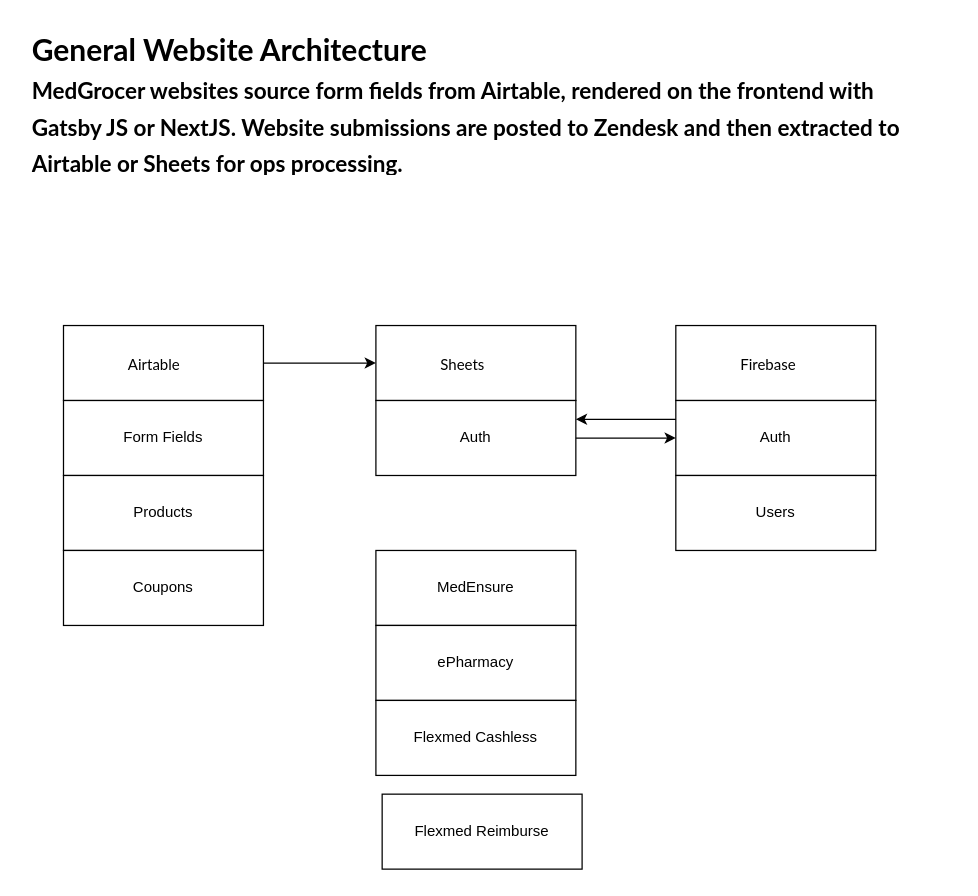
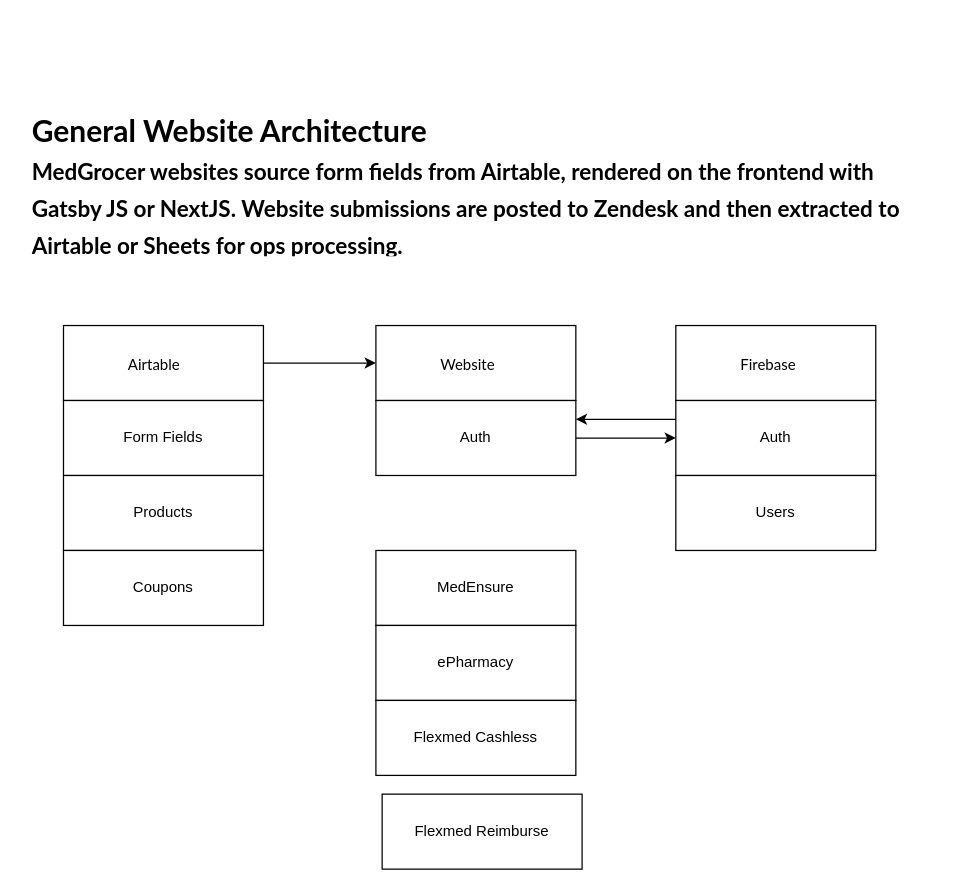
- <mxCell id="2" value="&lt;h1&gt;&lt;font data-font-src=&quot;https://fonts.googleapis.com/css?family=Lato&quot; face=&quot;Lato&quot;&gt;&lt;span style=&quot;background-color: initial;&quot;&gt;General Website Architecture&lt;br&gt;&lt;/span&gt;&lt;font style=&quot;font-size: 18px;&quot;&gt;MedGrocer websites source form fields from Airtable, rendered on the frontend with Gatsby JS or NextJS. Website submissions are posted to Zendesk and then extracted to Airtable or Sheets for ops processing.&lt;/font&gt;&lt;/font&gt;&lt;/h1&gt;" style="text;html=1;strokeColor=none;fillColor=none;spacing=5;spacingTop=-20;whiteSpace=wrap;overflow=hidden;rounded=0;" parent="1" vertex="1"><mxGeometry x="20" y="20" width="740" height="120" as="geometry" /></mxCell>
+ <mxCell id="2" value="&lt;h1&gt;&lt;font data-font-src=&quot;https://fonts.googleapis.com/css?family=Lato&quot; face=&quot;Lato&quot;&gt;&lt;span style=&quot;background-color: initial;&quot;&gt;General Website Architecture&lt;br&gt;&lt;/span&gt;&lt;font style=&quot;font-size: 18px;&quot;&gt;MedGrocer websites source form fields from Airtable, rendered on the frontend with Gatsby JS or NextJS. Website submissions are posted to Zendesk and then extracted to Airtable or Sheets for ops processing.&lt;/font&gt;&lt;/font&gt;&lt;/h1&gt;" style="text;html=1;strokeColor=none;fillColor=none;spacing=5;spacingTop=-20;whiteSpace=wrap;overflow=hidden;rounded=0;" parent="1" vertex="1"><mxGeometry x="20" y="85" width="740" height="120" as="geometry" /></mxCell>
- <mxCell id="13" value="&lt;font style=&quot;font-size: 12px;&quot; data-font-src=&quot;https://fonts.googleapis.com/css?family=Lato&quot; face=&quot;Lato&quot;&gt;Sheets&lt;/font&gt;" style="text;html=1;strokeColor=none;fillColor=none;align=left;verticalAlign=middle;whiteSpace=wrap;rounded=0;fontSize=18;" vertex="1" parent="10"><mxGeometry x="50" y="15" width="110" height="30" as="geometry" /></mxCell>
+ <mxCell id="13" value="&lt;font style=&quot;font-size: 12px;&quot; data-font-src=&quot;https://fonts.googleapis.com/css?family=Lato&quot; face=&quot;Lato&quot;&gt;Website&lt;/font&gt;" style="text;html=1;strokeColor=none;fillColor=none;align=left;verticalAlign=middle;whiteSpace=wrap;rounded=0;fontSize=18;" vertex="1" parent="10"><mxGeometry x="50" y="15" width="110" height="30" as="geometry" /></mxCell>
